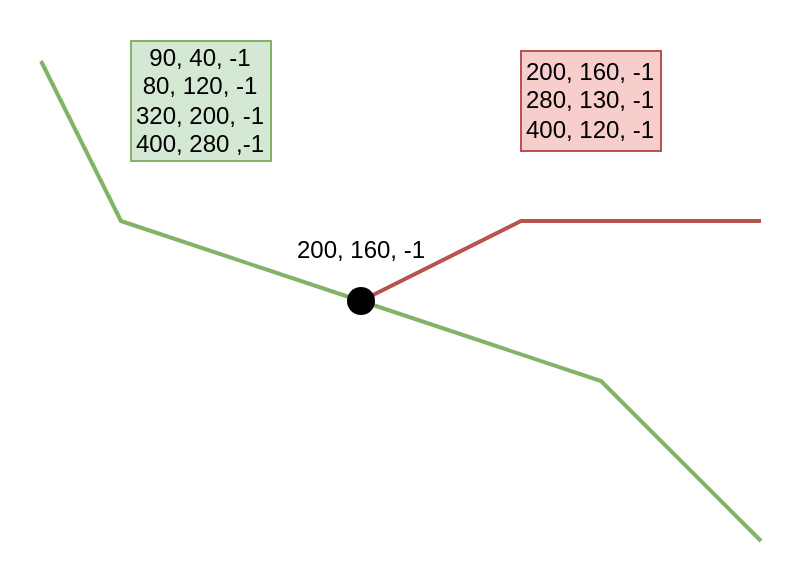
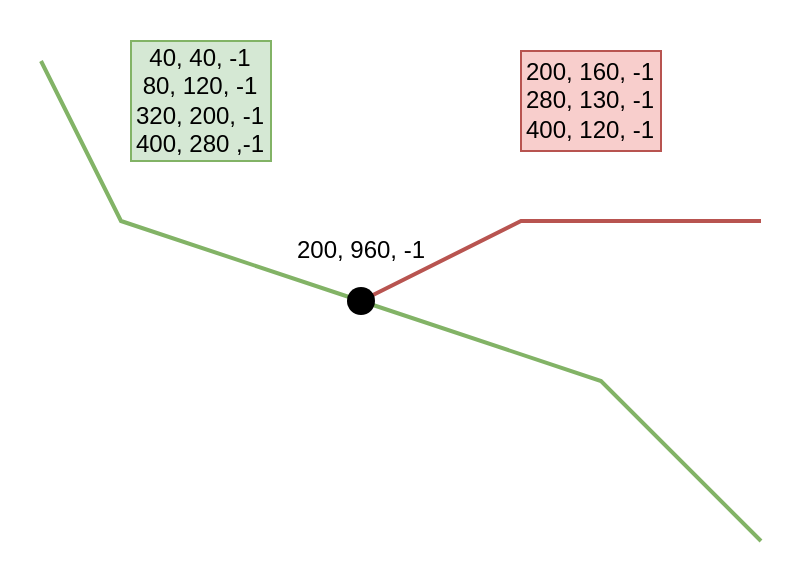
- <mxCell id="5" value="90, 40, -1&lt;div&gt;80, 120, -1&lt;/div&gt;&lt;div&gt;320, 200, -1&lt;/div&gt;&lt;div&gt;400, 280 ,-1&lt;/div&gt;" style="rounded=0;whiteSpace=wrap;html=1;fillColor=#d5e8d4;strokeColor=#82b366;" parent="1" vertex="1"><mxGeometry x="65" y="20" width="70" height="60" as="geometry" /></mxCell>
+ <mxCell id="5" value="40, 40, -1&lt;div&gt;80, 120, -1&lt;/div&gt;&lt;div&gt;320, 200, -1&lt;/div&gt;&lt;div&gt;400, 280 ,-1&lt;/div&gt;" style="rounded=0;whiteSpace=wrap;html=1;fillColor=#d5e8d4;strokeColor=#82b366;" parent="1" vertex="1"><mxGeometry x="65" y="20" width="70" height="60" as="geometry" /></mxCell>
- <mxCell id="7" value="200, 160, -1" style="text;html=1;align=center;verticalAlign=middle;resizable=0;points=[];autosize=1;strokeColor=none;fillColor=none;" parent="1" vertex="1"><mxGeometry x="135" y="110" width="90" height="30" as="geometry" /></mxCell>
+ <mxCell id="7" value="200, 960, -1" style="text;html=1;align=center;verticalAlign=middle;resizable=0;points=[];autosize=1;strokeColor=none;fillColor=none;" parent="1" vertex="1"><mxGeometry x="135" y="110" width="90" height="30" as="geometry" /></mxCell>
